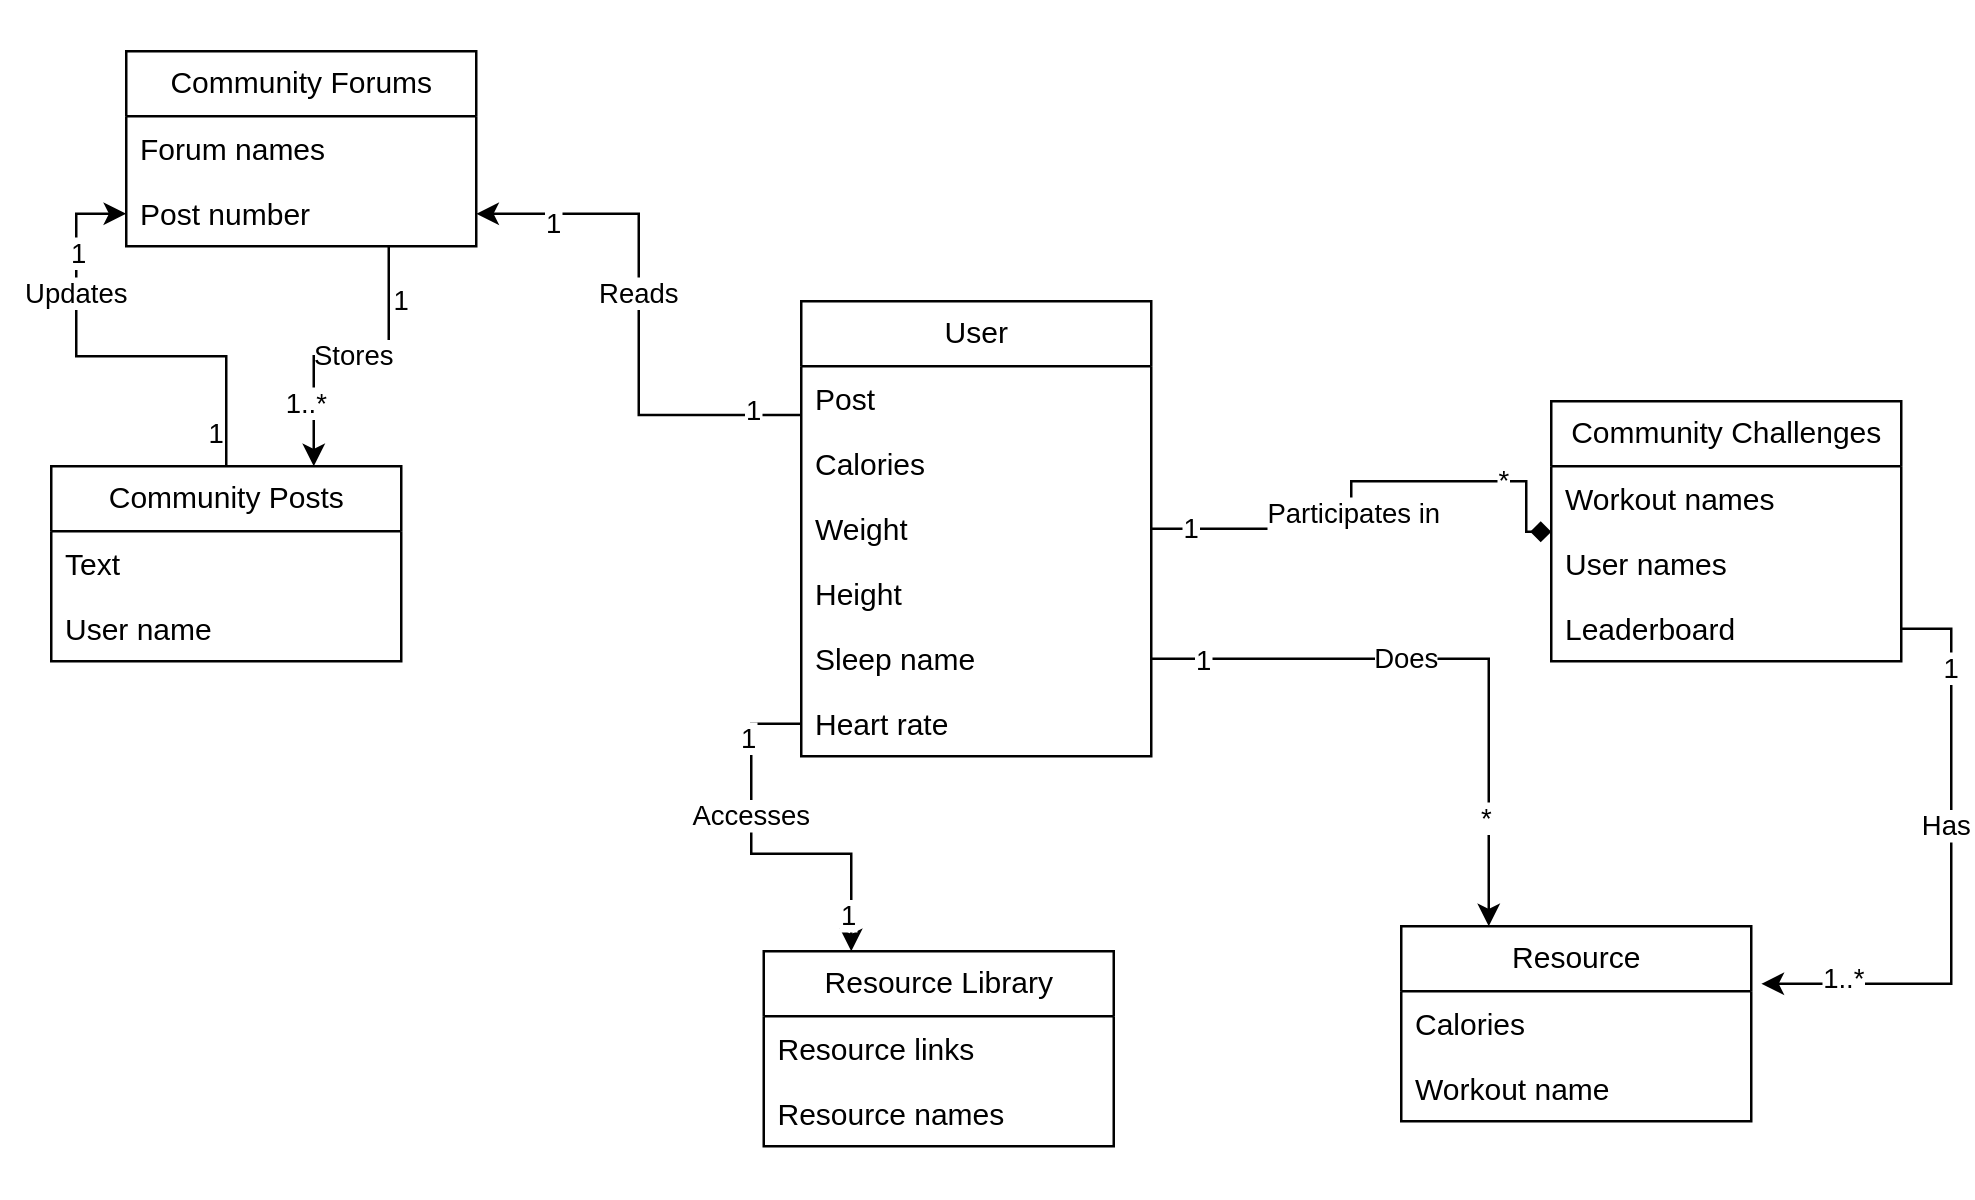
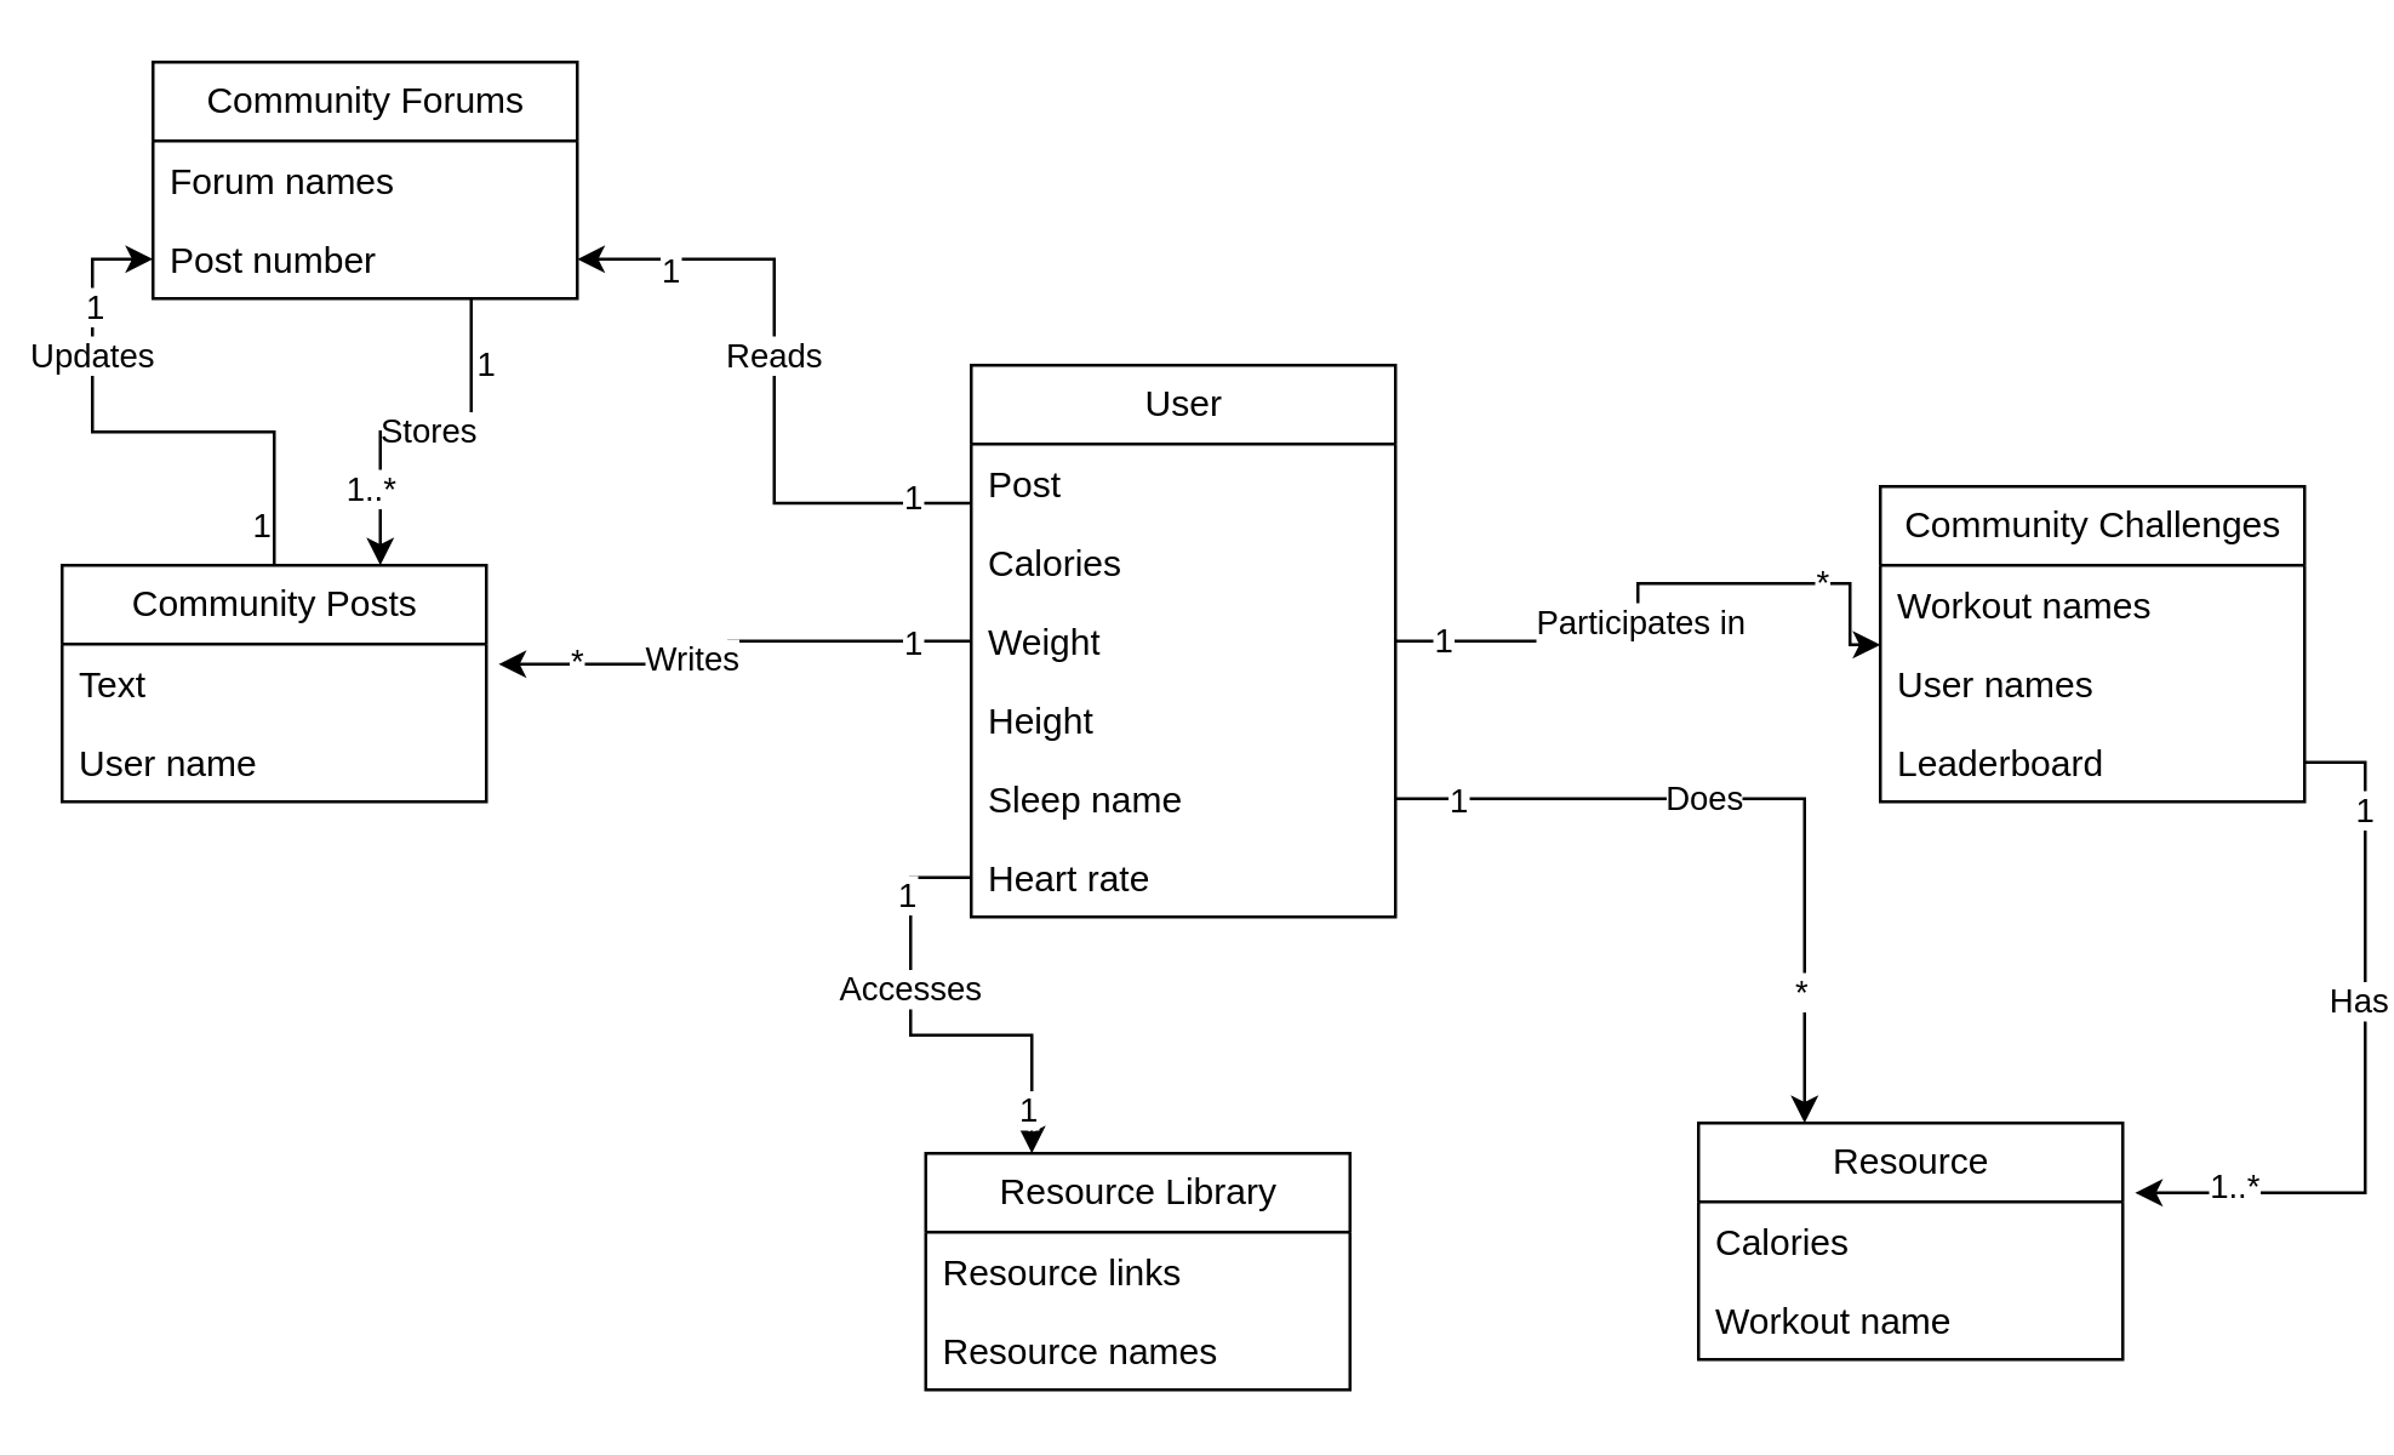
+ <mxCell id="53" style="edgeStyle=orthogonalEdgeStyle;rounded=0;orthogonalLoop=1;jettySize=auto;html=1;exitX=0;exitY=0.5;exitDx=0;exitDy=0;entryX=1.029;entryY=0.254;entryDx=0;entryDy=0;entryPerimeter=0;" edge="1" parent="1" source="9" target="21"><mxGeometry relative="1" as="geometry" /></mxCell>
+ <mxCell id="54" value="Writes" style="edgeLabel;html=1;align=center;verticalAlign=middle;resizable=0;points=[];" connectable="0" vertex="1" parent="53"><mxGeometry x="0.221" y="-2" relative="1" as="geometry"><mxPoint as="offset" /></mxGeometry></mxCell>
+ <mxCell id="55" value="*" style="edgeLabel;html=1;align=center;verticalAlign=middle;resizable=0;points=[];" connectable="0" vertex="1" parent="53"><mxGeometry x="0.783" y="-1" relative="1" as="geometry"><mxPoint x="8" as="offset" /></mxGeometry></mxCell>
+ <mxCell id="56" value="1" style="edgeLabel;html=1;align=center;verticalAlign=middle;resizable=0;points=[];" connectable="0" vertex="1" parent="53"><mxGeometry x="-0.753" relative="1" as="geometry"><mxPoint as="offset" /></mxGeometry></mxCell>
- <mxCell id="41" style="edgeStyle=orthogonalEdgeStyle;rounded=0;orthogonalLoop=1;jettySize=auto;html=1;exitX=1;exitY=0.5;exitDx=0;exitDy=0;entryX=0;entryY=0.008;entryDx=0;entryDy=0;entryPerimeter=0;endArrow=diamond;endFill=1;" edge="1" parent="1" source="6" target="32"><mxGeometry relative="1" as="geometry"><Array as="points"><mxPoint x="540" y="211" /><mxPoint x="540" y="192" /><mxPoint x="610" y="192" /><mxPoint x="610" y="212" /></Array></mxGeometry></mxCell>
+ <mxCell id="41" style="edgeStyle=orthogonalEdgeStyle;rounded=0;orthogonalLoop=1;jettySize=auto;html=1;exitX=1;exitY=0.5;exitDx=0;exitDy=0;entryX=0;entryY=0.008;entryDx=0;entryDy=0;entryPerimeter=0;endArrow=classic;endFill=1;" edge="1" parent="1" source="6" target="32"><mxGeometry relative="1" as="geometry"><Array as="points"><mxPoint x="540" y="211" /><mxPoint x="540" y="192" /><mxPoint x="610" y="192" /><mxPoint x="610" y="212" /></Array></mxGeometry></mxCell>
